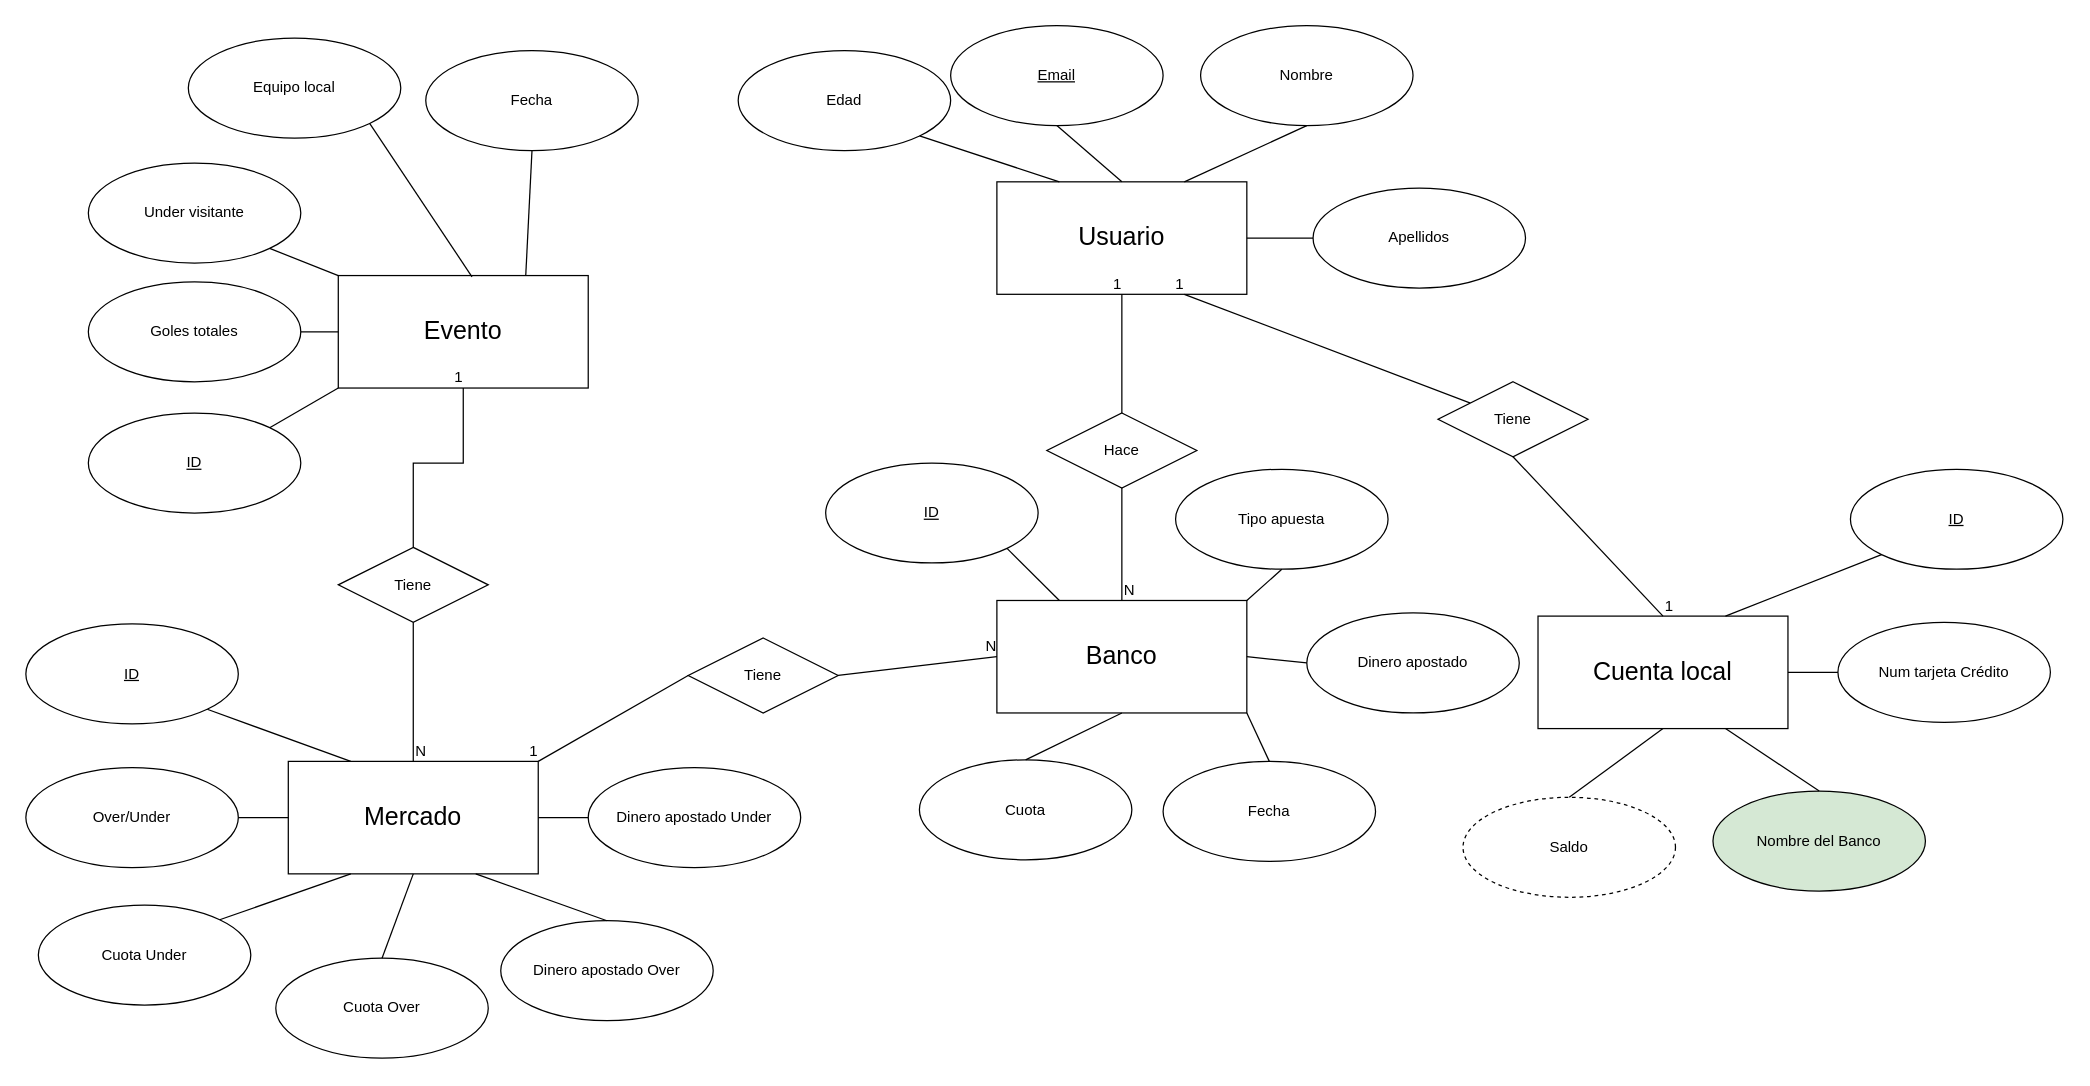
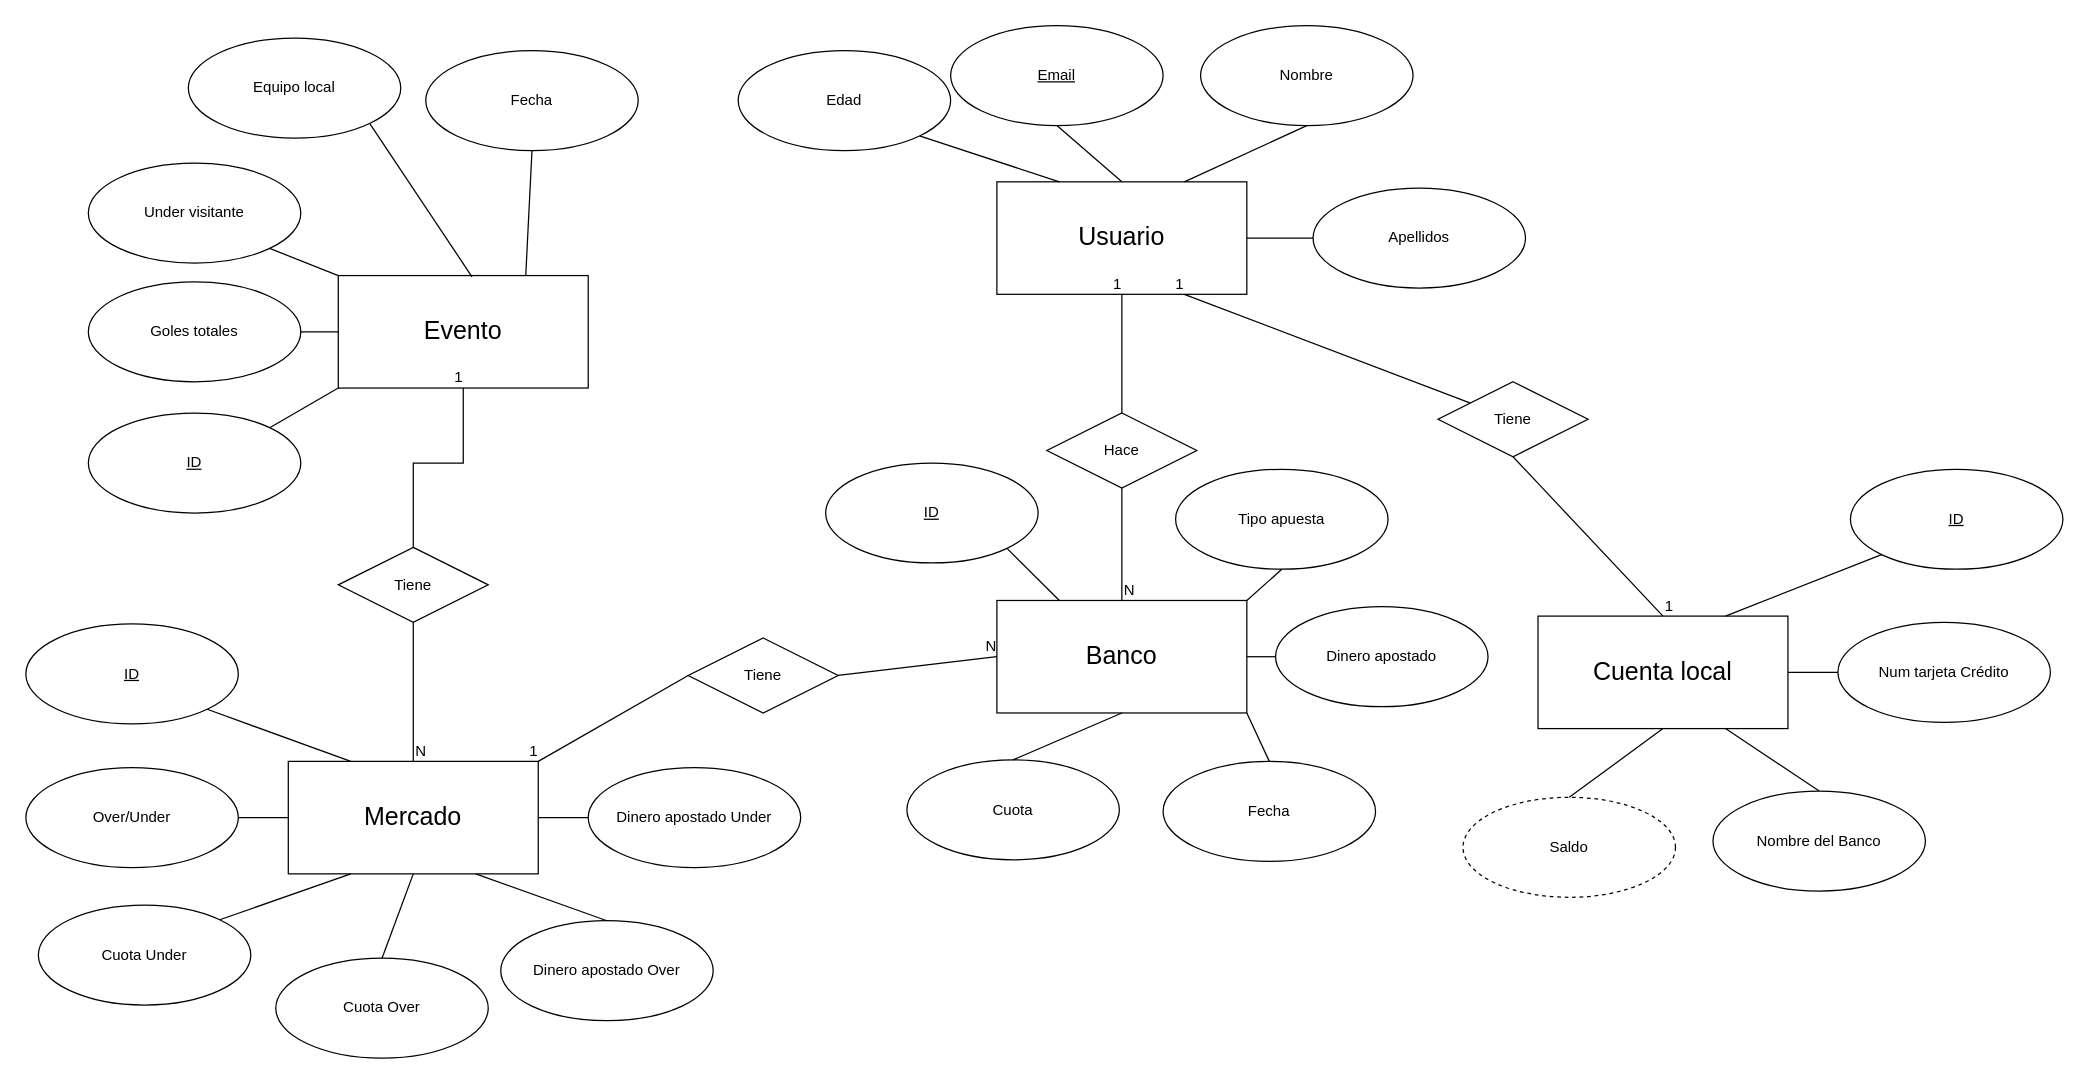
- <mxCell id="48" value="Dinero apostado" style="ellipse;whiteSpace=wrap;html=1;" parent="1" vertex="1"><mxGeometry x="1045" y="490" width="170" height="80" as="geometry" /></mxCell>
+ <mxCell id="48" value="Dinero apostado" style="ellipse;whiteSpace=wrap;html=1;" parent="1" vertex="1"><mxGeometry x="1020" y="485" width="170" height="80" as="geometry" /></mxCell>
- <mxCell id="47" value="Cuota" style="ellipse;whiteSpace=wrap;html=1;" parent="1" vertex="1"><mxGeometry x="735" y="607.5" width="170" height="80" as="geometry" /></mxCell>
+ <mxCell id="47" value="Cuota" style="ellipse;whiteSpace=wrap;html=1;" parent="1" vertex="1"><mxGeometry x="725" y="607.5" width="170" height="80" as="geometry" /></mxCell>
- <mxCell id="20" value="Nombre del Banco" style="ellipse;whiteSpace=wrap;html=1;fillColor=#d5e8d4;" parent="1" vertex="1"><mxGeometry x="1370" y="632.5" width="170" height="80" as="geometry" /></mxCell>
+ <mxCell id="20" value="Nombre del Banco" style="ellipse;whiteSpace=wrap;html=1;" parent="1" vertex="1"><mxGeometry x="1370" y="632.5" width="170" height="80" as="geometry" /></mxCell>
